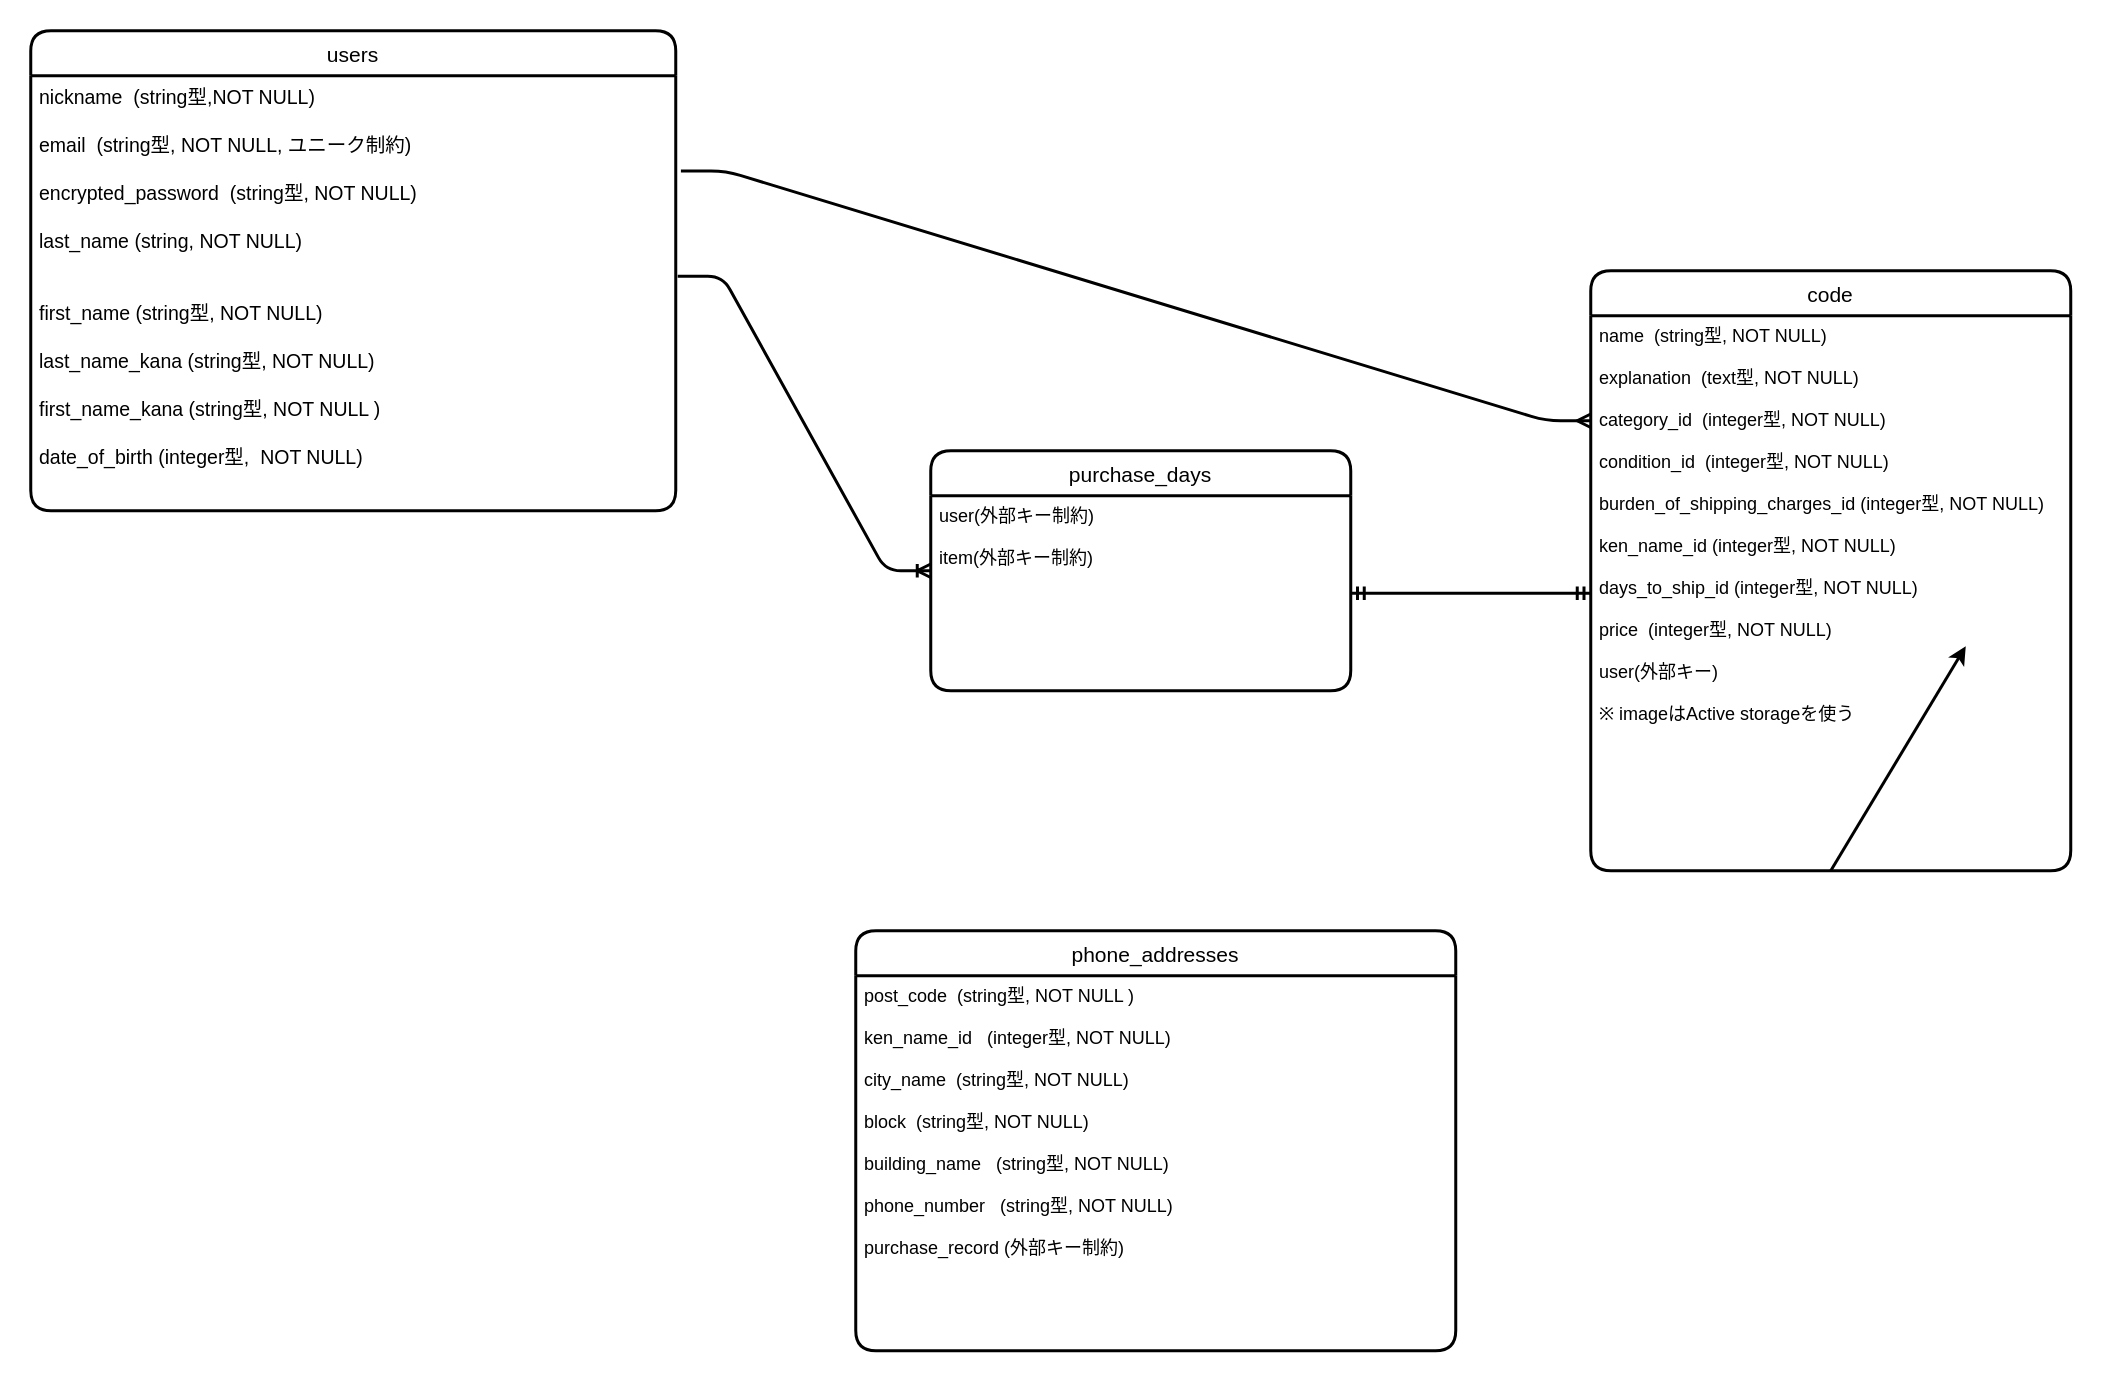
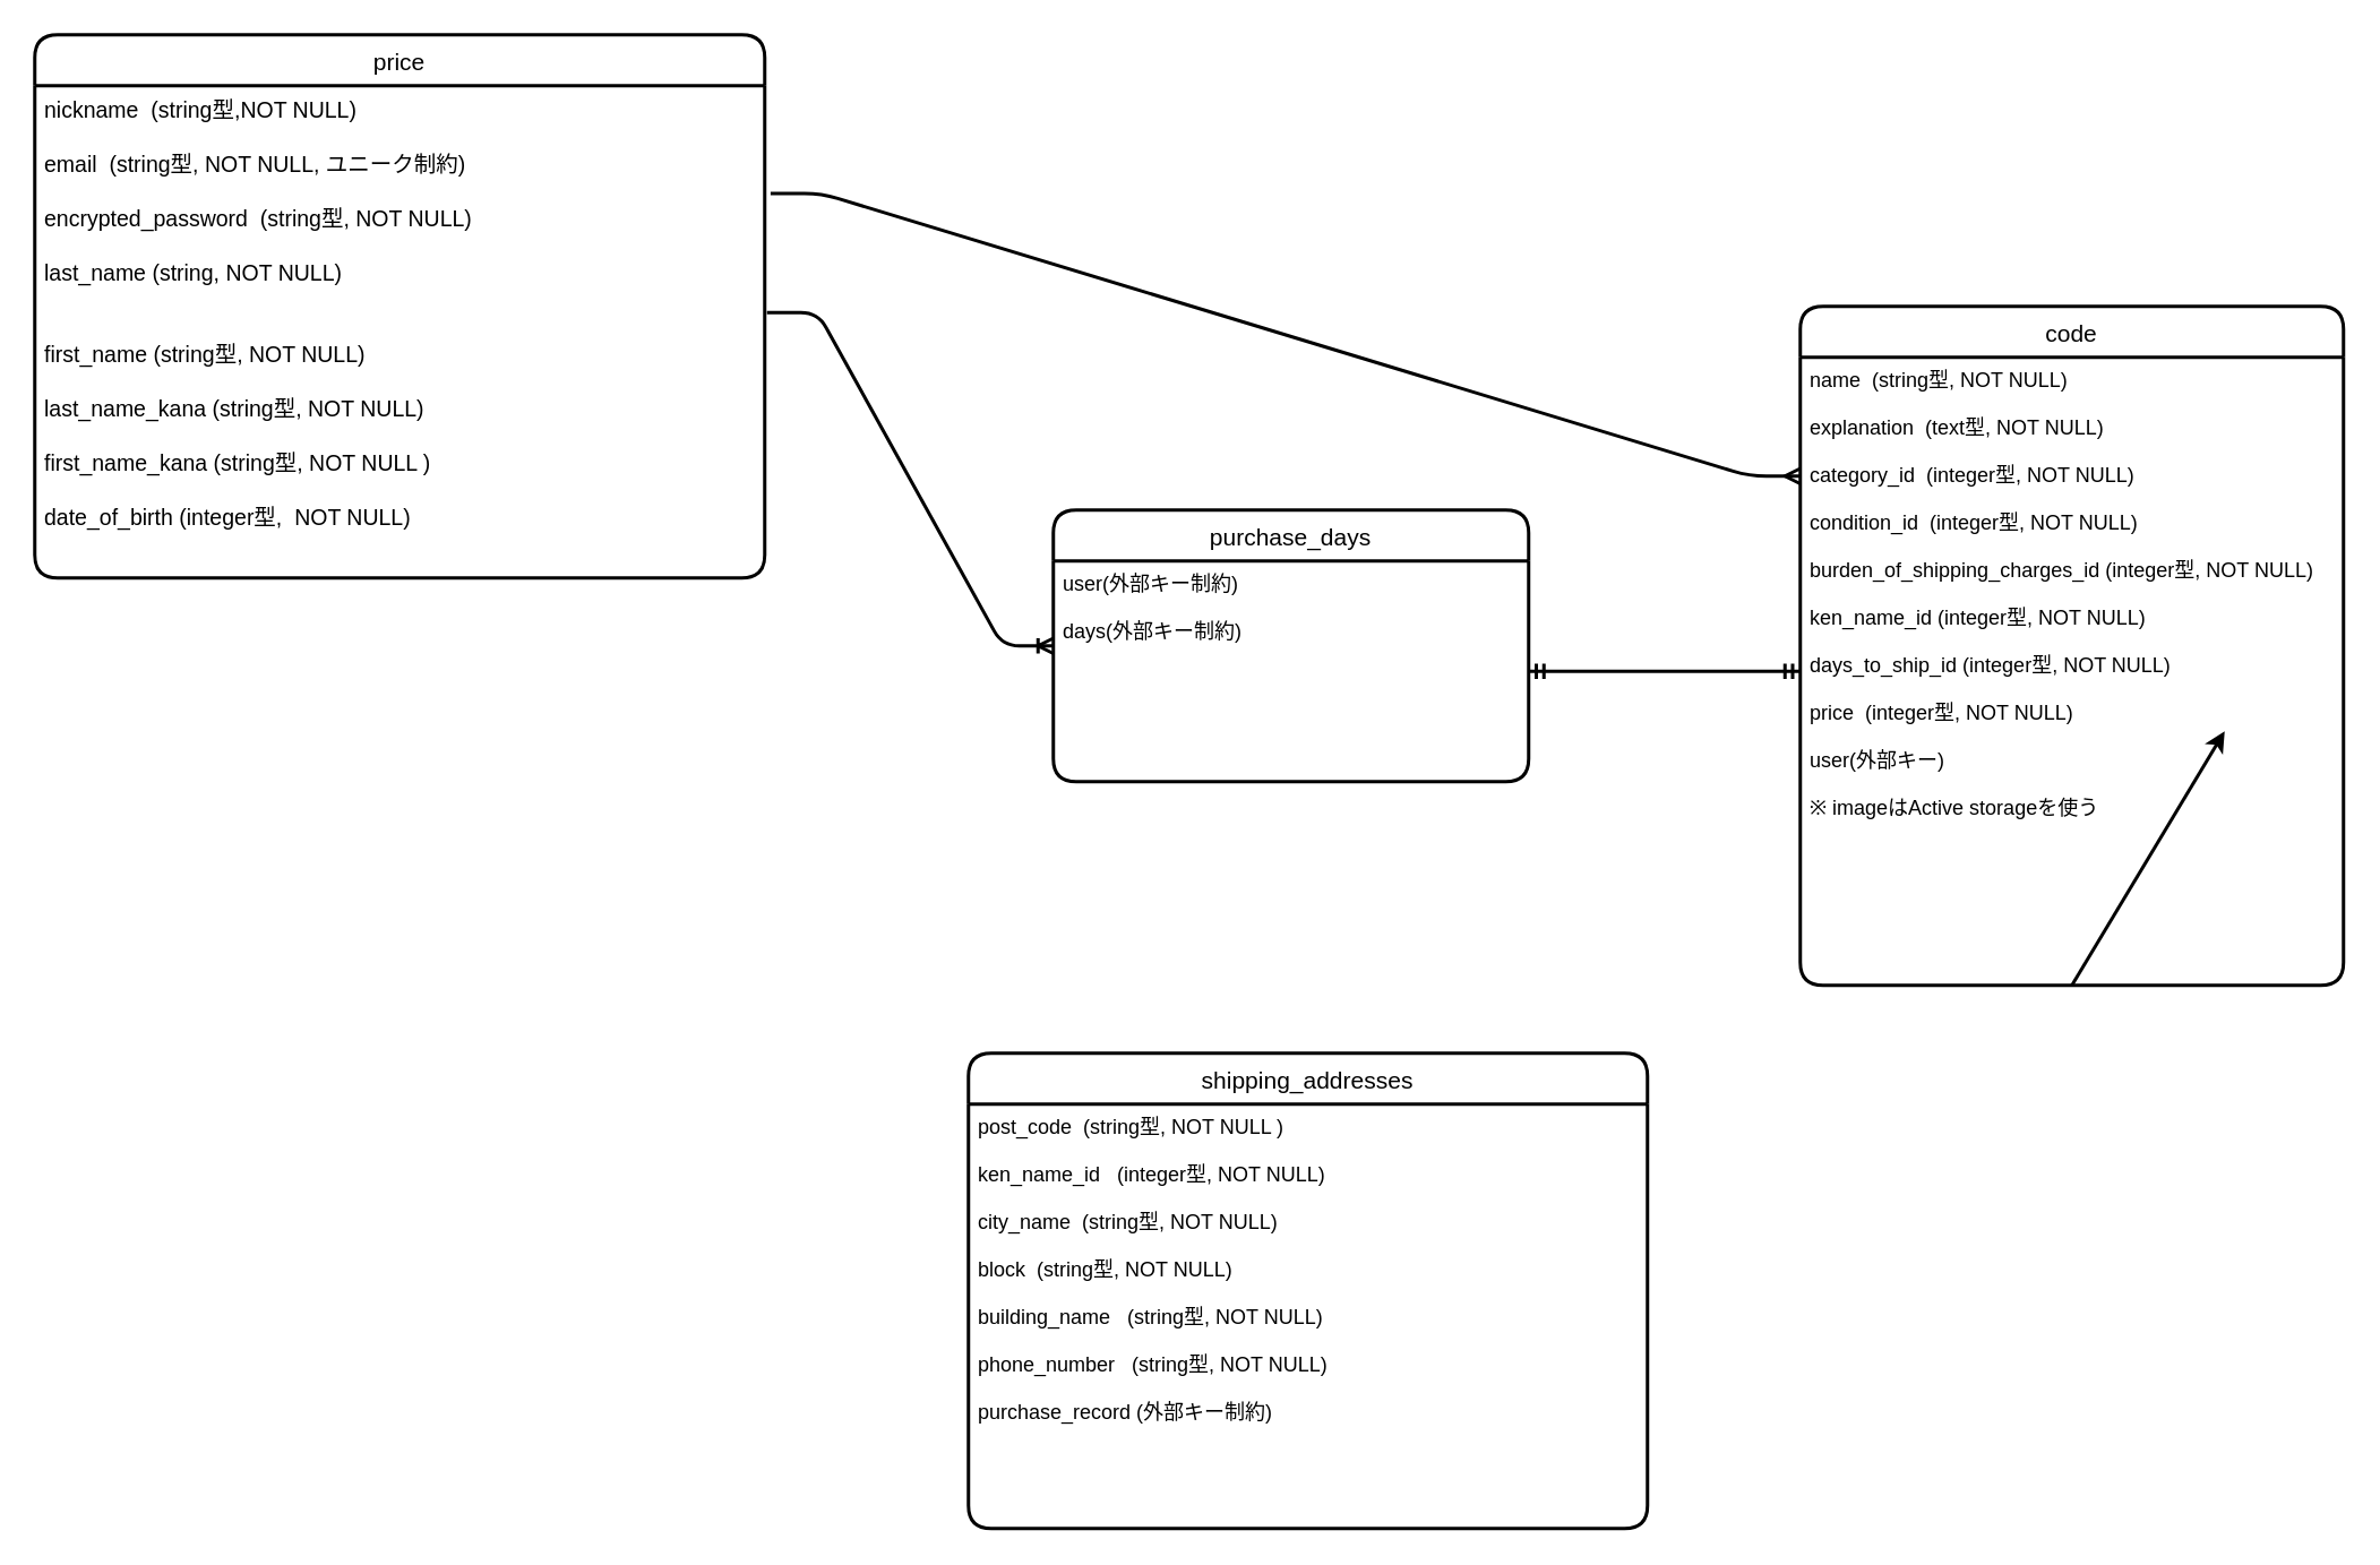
- <mxCell id="2" value="users" style="swimlane;childLayout=stackLayout;horizontal=1;startSize=30;horizontalStack=0;rounded=1;fontSize=14;fontStyle=0;strokeWidth=2;resizeParent=0;resizeLast=1;shadow=0;dashed=0;align=center;" parent="1" vertex="1"><mxGeometry x="20" y="20" width="430" height="320" as="geometry"><mxRectangle x="60" y="240" width="70" height="30" as="alternateBounds" /></mxGeometry></mxCell>
+ <mxCell id="2" value="price" style="swimlane;childLayout=stackLayout;horizontal=1;startSize=30;horizontalStack=0;rounded=1;fontSize=14;fontStyle=0;strokeWidth=2;resizeParent=0;resizeLast=1;shadow=0;dashed=0;align=center;" parent="1" vertex="1"><mxGeometry x="20" y="20" width="430" height="320" as="geometry"><mxRectangle x="60" y="240" width="70" height="30" as="alternateBounds" /></mxGeometry></mxCell>
- <mxCell id="9" value="user(外部キー制約)&#10;&#10;item(外部キー制約)" style="align=left;strokeColor=none;fillColor=none;spacingLeft=4;fontSize=12;verticalAlign=top;resizable=0;rotatable=0;part=1;" vertex="1" parent="8"><mxGeometry y="30" width="280" height="130" as="geometry" /></mxCell>
+ <mxCell id="9" value="user(外部キー制約)&#10;&#10;days(外部キー制約)" style="align=left;strokeColor=none;fillColor=none;spacingLeft=4;fontSize=12;verticalAlign=top;resizable=0;rotatable=0;part=1;" vertex="1" parent="8"><mxGeometry y="30" width="280" height="130" as="geometry" /></mxCell>
- <mxCell id="6" value="phone_addresses" style="swimlane;childLayout=stackLayout;horizontal=1;startSize=30;horizontalStack=0;rounded=1;fontSize=14;fontStyle=0;strokeWidth=2;resizeParent=0;resizeLast=1;shadow=0;dashed=0;align=center;" parent="1" vertex="1"><mxGeometry x="570" y="620" width="400" height="280" as="geometry" /></mxCell>
+ <mxCell id="6" value="shipping_addresses" style="swimlane;childLayout=stackLayout;horizontal=1;startSize=30;horizontalStack=0;rounded=1;fontSize=14;fontStyle=0;strokeWidth=2;resizeParent=0;resizeLast=1;shadow=0;dashed=0;align=center;" parent="1" vertex="1"><mxGeometry x="570" y="620" width="400" height="280" as="geometry" /></mxCell>
